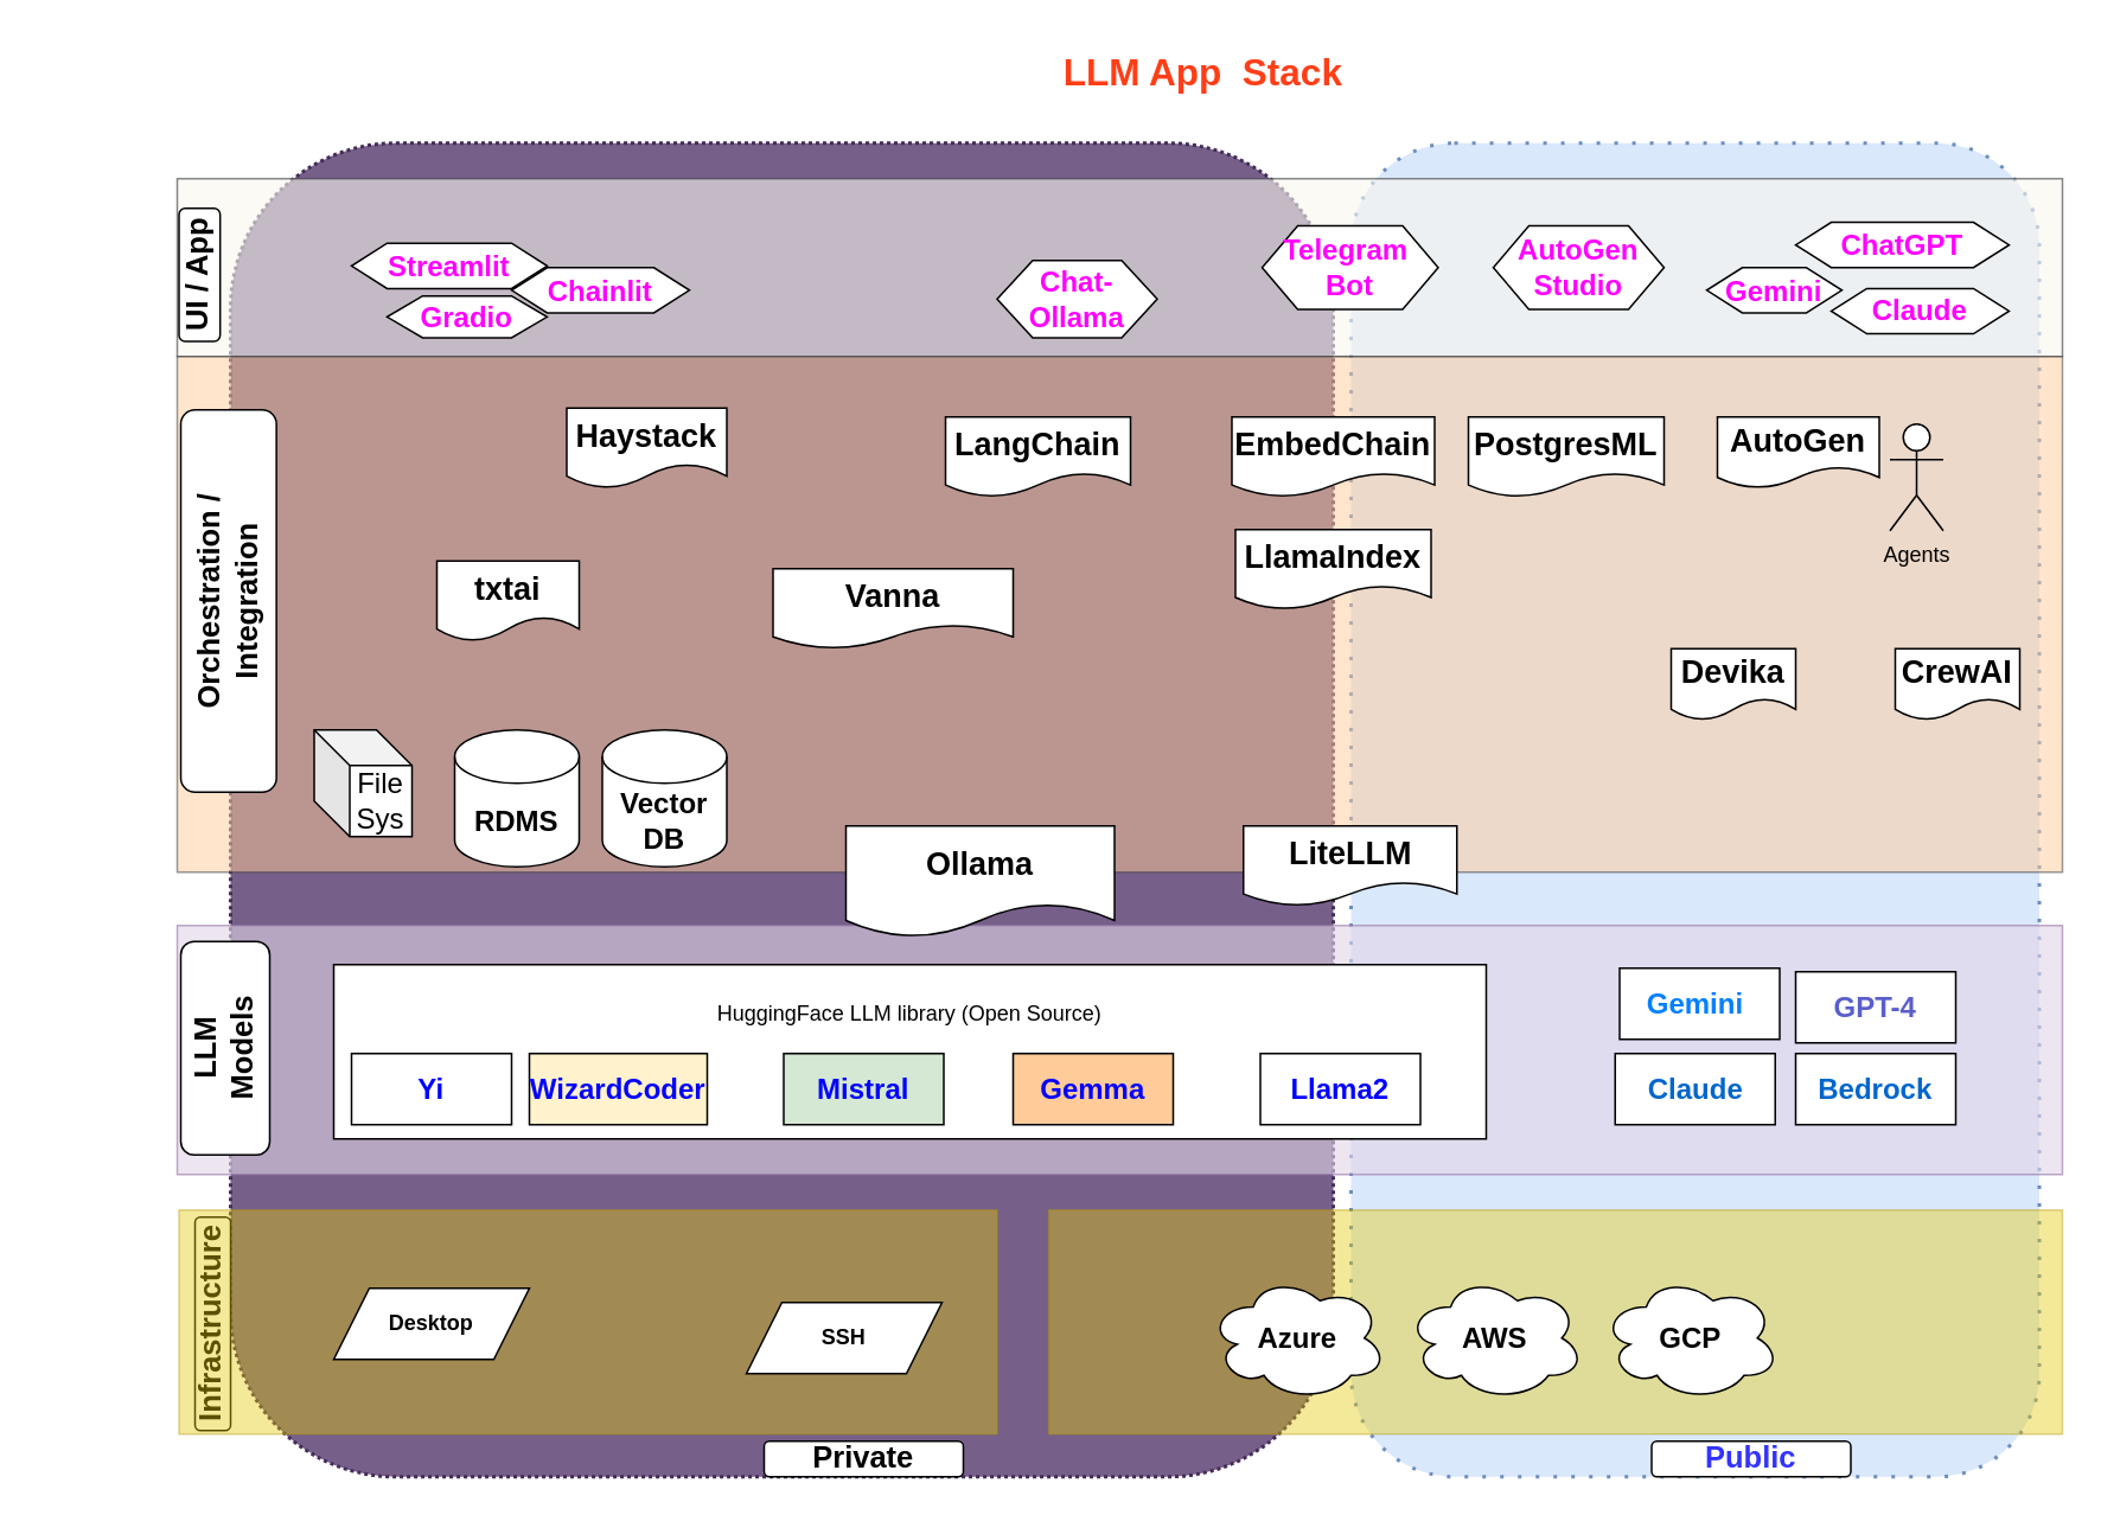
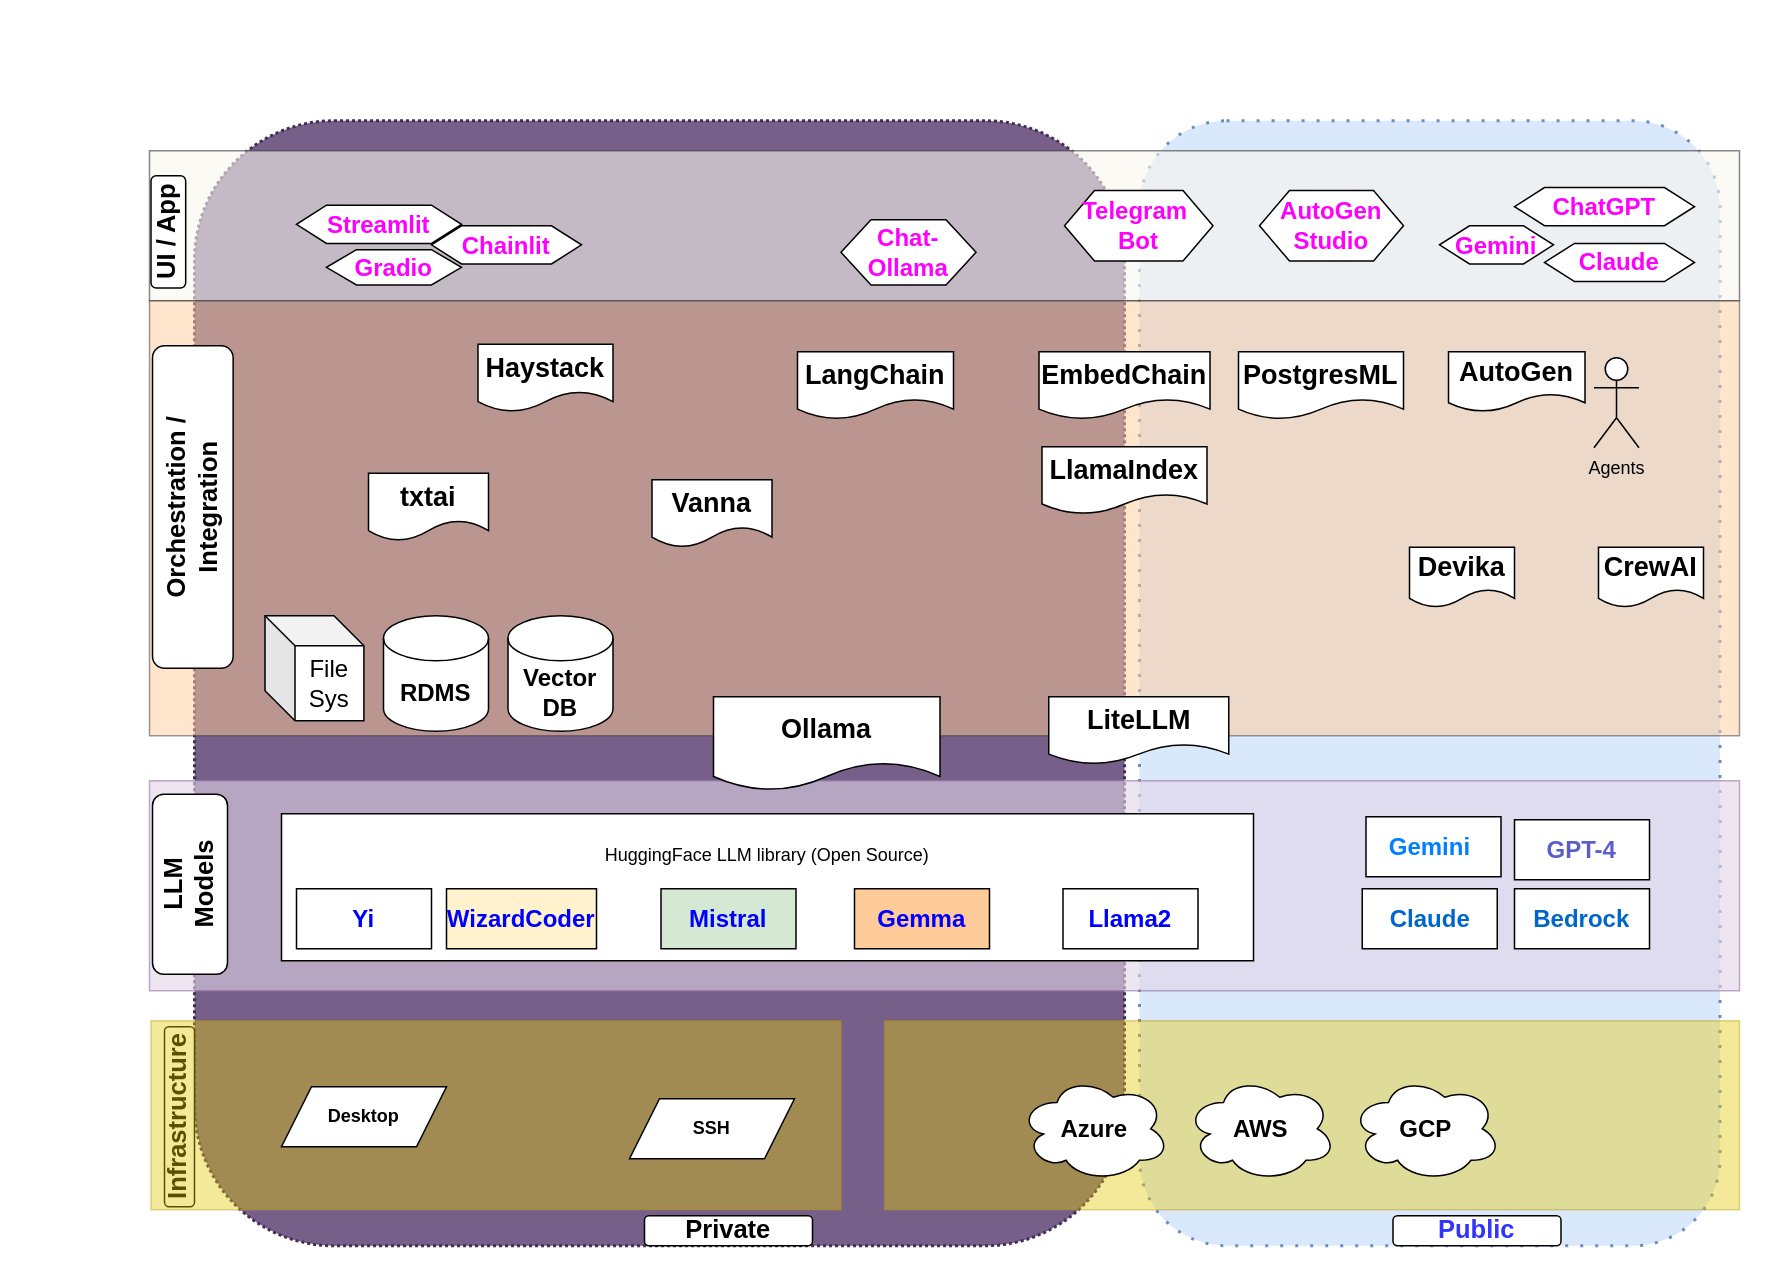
- <mxCell id="31" value="&lt;b&gt;&lt;font color=&quot;#ff3e17&quot; style=&quot;font-size: 21px;&quot;&gt;LLM App&amp;nbsp; Stack&amp;nbsp;&lt;/font&gt;&lt;/b&gt;" style="rounded=0;whiteSpace=wrap;html=1;strokeColor=none;" parent="1" vertex="1"><mxGeometry x="509" y="20" width="340" height="40" as="geometry" /></mxCell>
- <mxCell id="44" value="&lt;font style=&quot;font-size: 18px;&quot;&gt;&lt;b&gt;Vanna&lt;/b&gt;&lt;/font&gt;" style="shape=document;whiteSpace=wrap;html=1;boundedLbl=1;" parent="1" vertex="1"><mxGeometry x="434" y="319.38" width="135" height="45" as="geometry" /></mxCell>
+ <mxCell id="44" value="&lt;font style=&quot;font-size: 18px;&quot;&gt;&lt;b&gt;Vanna&lt;/b&gt;&lt;/font&gt;" style="shape=document;whiteSpace=wrap;html=1;boundedLbl=1;" parent="1" vertex="1"><mxGeometry x="434" y="319.38" width="80" height="45" as="geometry" /></mxCell>
- <mxCell id="29" value="&lt;font style=&quot;font-size: 16px;&quot;&gt;File&lt;br&gt;Sys&lt;/font&gt;" style="shape=cube;whiteSpace=wrap;html=1;boundedLbl=1;backgroundOutline=1;darkOpacity=0.05;darkOpacity2=0.1;" parent="1" vertex="1"><mxGeometry x="176" y="410" width="55" height="60" as="geometry" /></mxCell>
+ <mxCell id="29" value="&lt;font style=&quot;font-size: 16px;&quot;&gt;File&lt;br&gt;Sys&lt;/font&gt;" style="shape=cube;whiteSpace=wrap;html=1;boundedLbl=1;backgroundOutline=1;darkOpacity=0.05;darkOpacity2=0.1;" parent="1" vertex="1"><mxGeometry x="176" y="410" width="65.94" height="70" as="geometry" /></mxCell>
